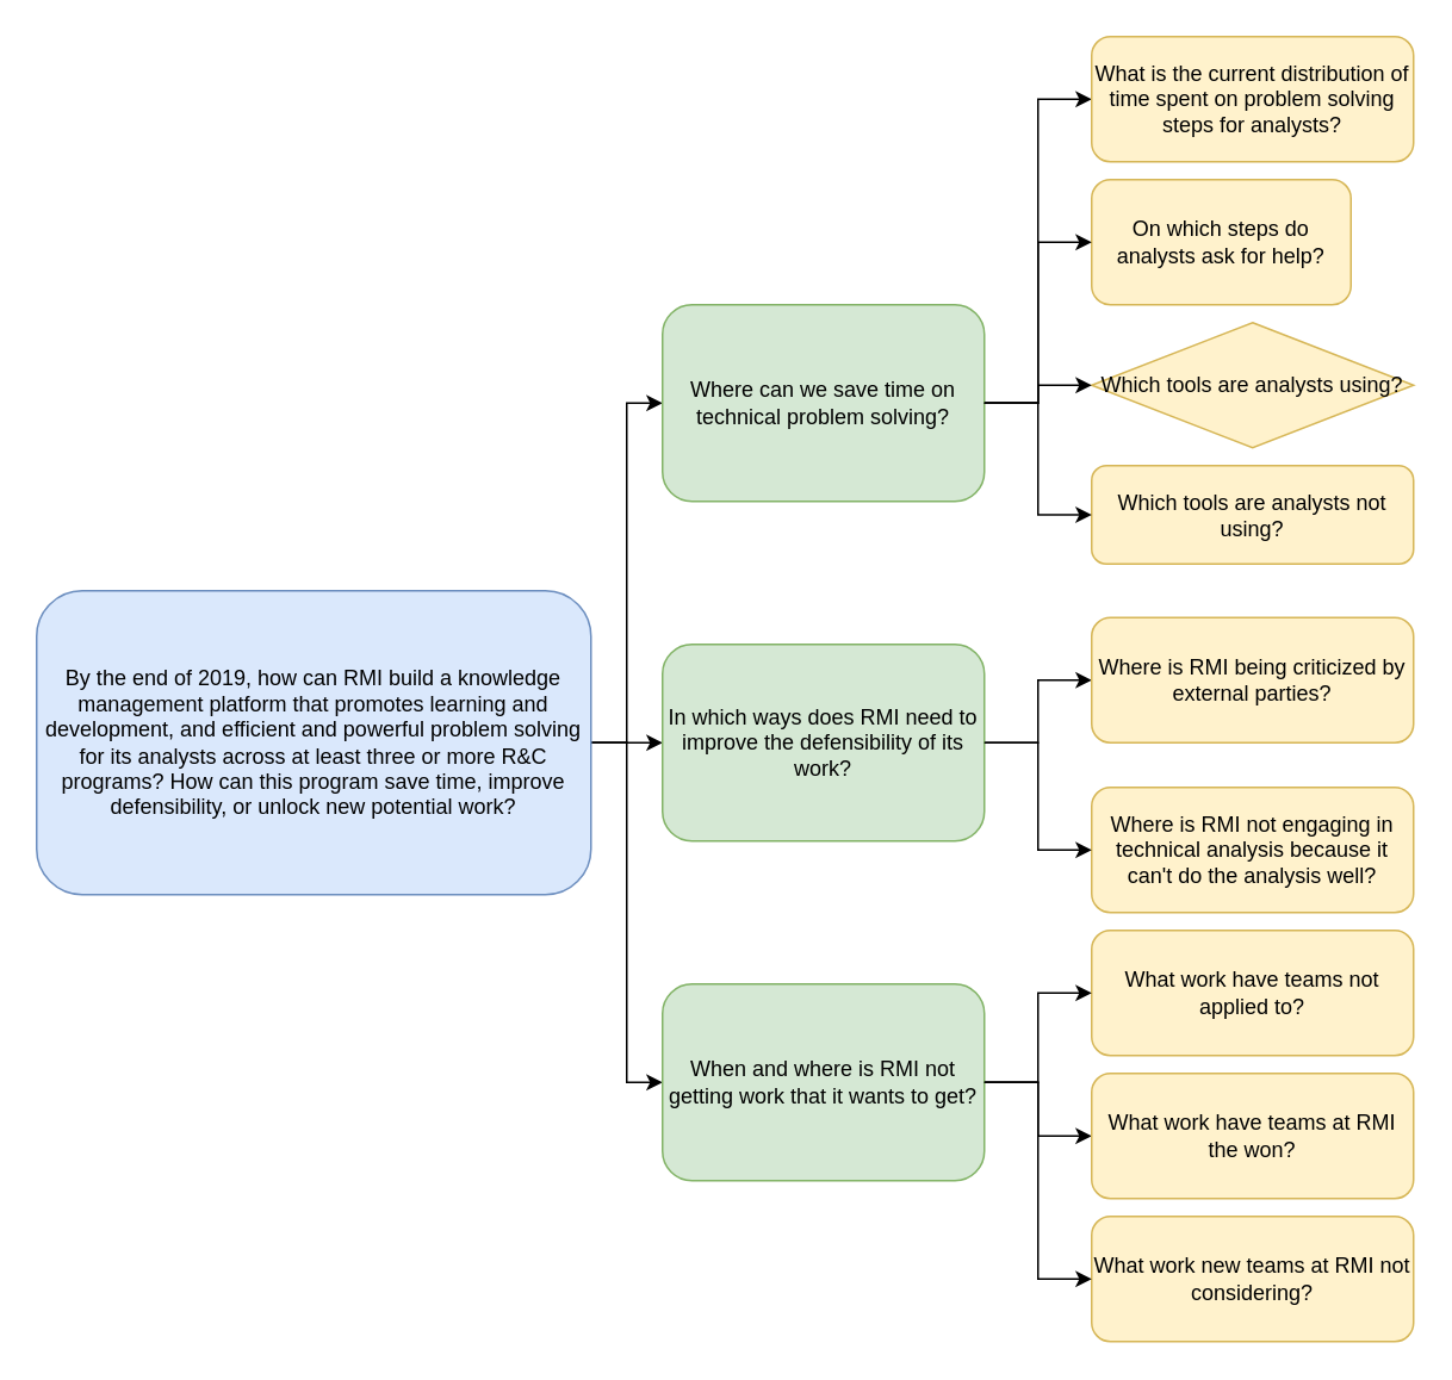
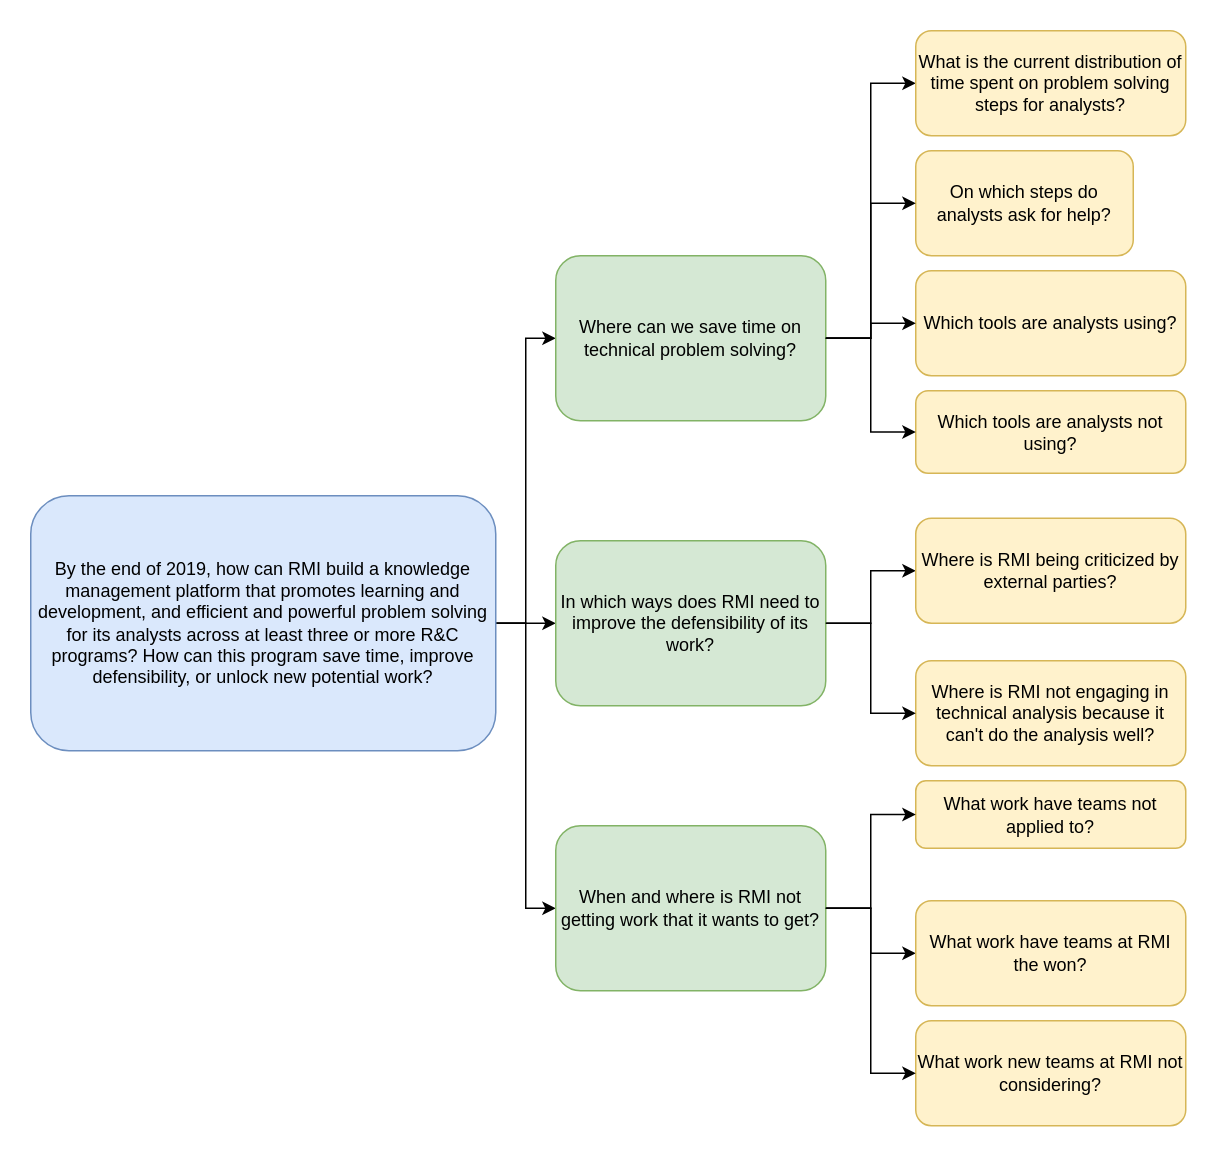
- <mxCell id="10" value="Which tools are analysts using?" style="rhombus;whiteSpace=wrap;html=1;fillColor=#fff2cc;strokeColor=#d6b656;" vertex="1" parent="1"><mxGeometry x="610" y="180" width="180" height="70" as="geometry" /></mxCell>
+ <mxCell id="10" value="Which tools are analysts using?" style="rounded=1;whiteSpace=wrap;html=1;fillColor=#fff2cc;strokeColor=#d6b656;" vertex="1" parent="1"><mxGeometry x="610" y="180" width="180" height="70" as="geometry" /></mxCell>
- <mxCell id="18" value="What work have teams not applied to?" style="rounded=1;whiteSpace=wrap;html=1;fillColor=#fff2cc;strokeColor=#d6b656;" vertex="1" parent="1"><mxGeometry x="610" y="520" width="180" height="70" as="geometry" /></mxCell>
+ <mxCell id="18" value="What work have teams not applied to?" style="rounded=1;whiteSpace=wrap;html=1;fillColor=#fff2cc;strokeColor=#d6b656;" vertex="1" parent="1"><mxGeometry x="610" y="520" width="180" height="45" as="geometry" /></mxCell>
